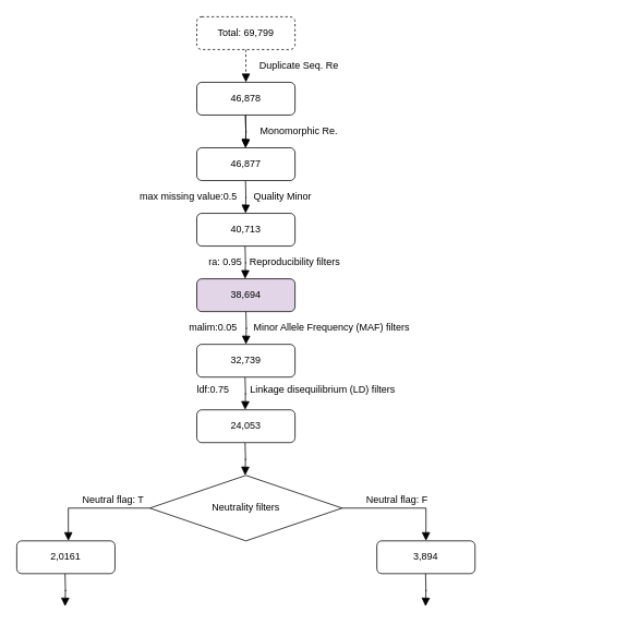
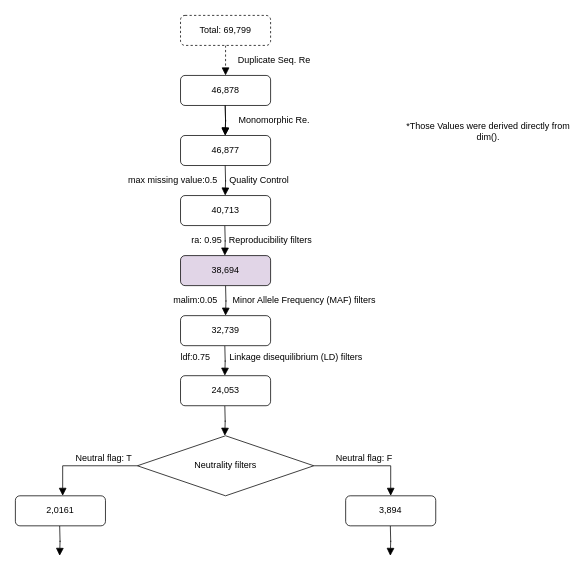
+ <mxCell id="37" value="*Those Values were derived directly from dim()." style="text;html=1;strokeColor=none;fillColor=none;align=center;verticalAlign=middle;whiteSpace=wrap;rounded=0;" parent="1" vertex="1"><mxGeometry x="540" y="120" width="220" height="110" as="geometry" /></mxCell>
- <mxCell id="16" value="Quality Minor" style="text;html=1;strokeColor=none;fillColor=none;align=center;verticalAlign=middle;whiteSpace=wrap;rounded=0;" parent="1" vertex="1"><mxGeometry x="290" y="230" width="110" height="20" as="geometry" /></mxCell>
+ <mxCell id="16" value="Quality Control" style="text;html=1;strokeColor=none;fillColor=none;align=center;verticalAlign=middle;whiteSpace=wrap;rounded=0;" parent="1" vertex="1"><mxGeometry x="290" y="230" width="110" height="20" as="geometry" /></mxCell>
